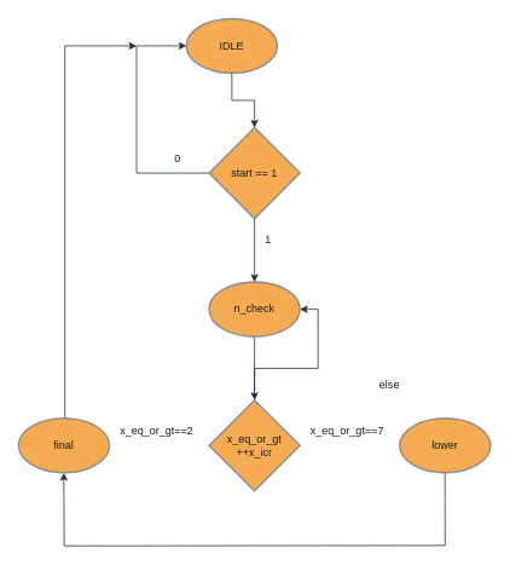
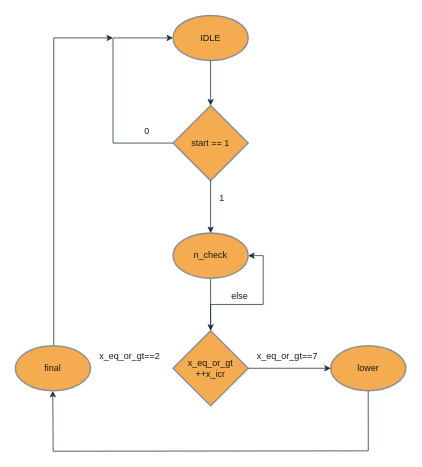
- <mxCell id="4" value="IDLE" style="strokeWidth=2;html=1;shape=mxgraph.flowchart.start_1;whiteSpace=wrap;strokeColor=#909090;fontColor=#1A1A1A;fillColor=#F5AB50;" vertex="1" parent="1"><mxGeometry x="205" y="20" width="100" height="60" as="geometry" /></mxCell>
+ <mxCell id="4" value="IDLE" style="strokeWidth=2;html=1;shape=mxgraph.flowchart.start_1;whiteSpace=wrap;strokeColor=#909090;fontColor=#1A1A1A;fillColor=#F5AB50;" vertex="1" parent="1"><mxGeometry x="230" y="20" width="100" height="60" as="geometry" /></mxCell>
- <mxCell id="21" value="else" style="text;whiteSpace=wrap;html=1;fontColor=#1A1A1A;" vertex="1" parent="1"><mxGeometry x="416" y="410" width="44" height="30" as="geometry" /></mxCell>
+ <mxCell id="21" value="else" style="text;whiteSpace=wrap;html=1;fontColor=#1A1A1A;" vertex="1" parent="1"><mxGeometry x="306" y="380" width="44" height="30" as="geometry" /></mxCell>
+ <mxCell id="16" style="edgeStyle=orthogonalEdgeStyle;rounded=0;orthogonalLoop=1;jettySize=auto;html=1;entryX=0;entryY=0.5;entryDx=0;entryDy=0;entryPerimeter=0;strokeColor=#182E3E;fontColor=#1A1A1A;" edge="1" parent="1" source="15" target="12"><mxGeometry relative="1" as="geometry" /></mxCell>
